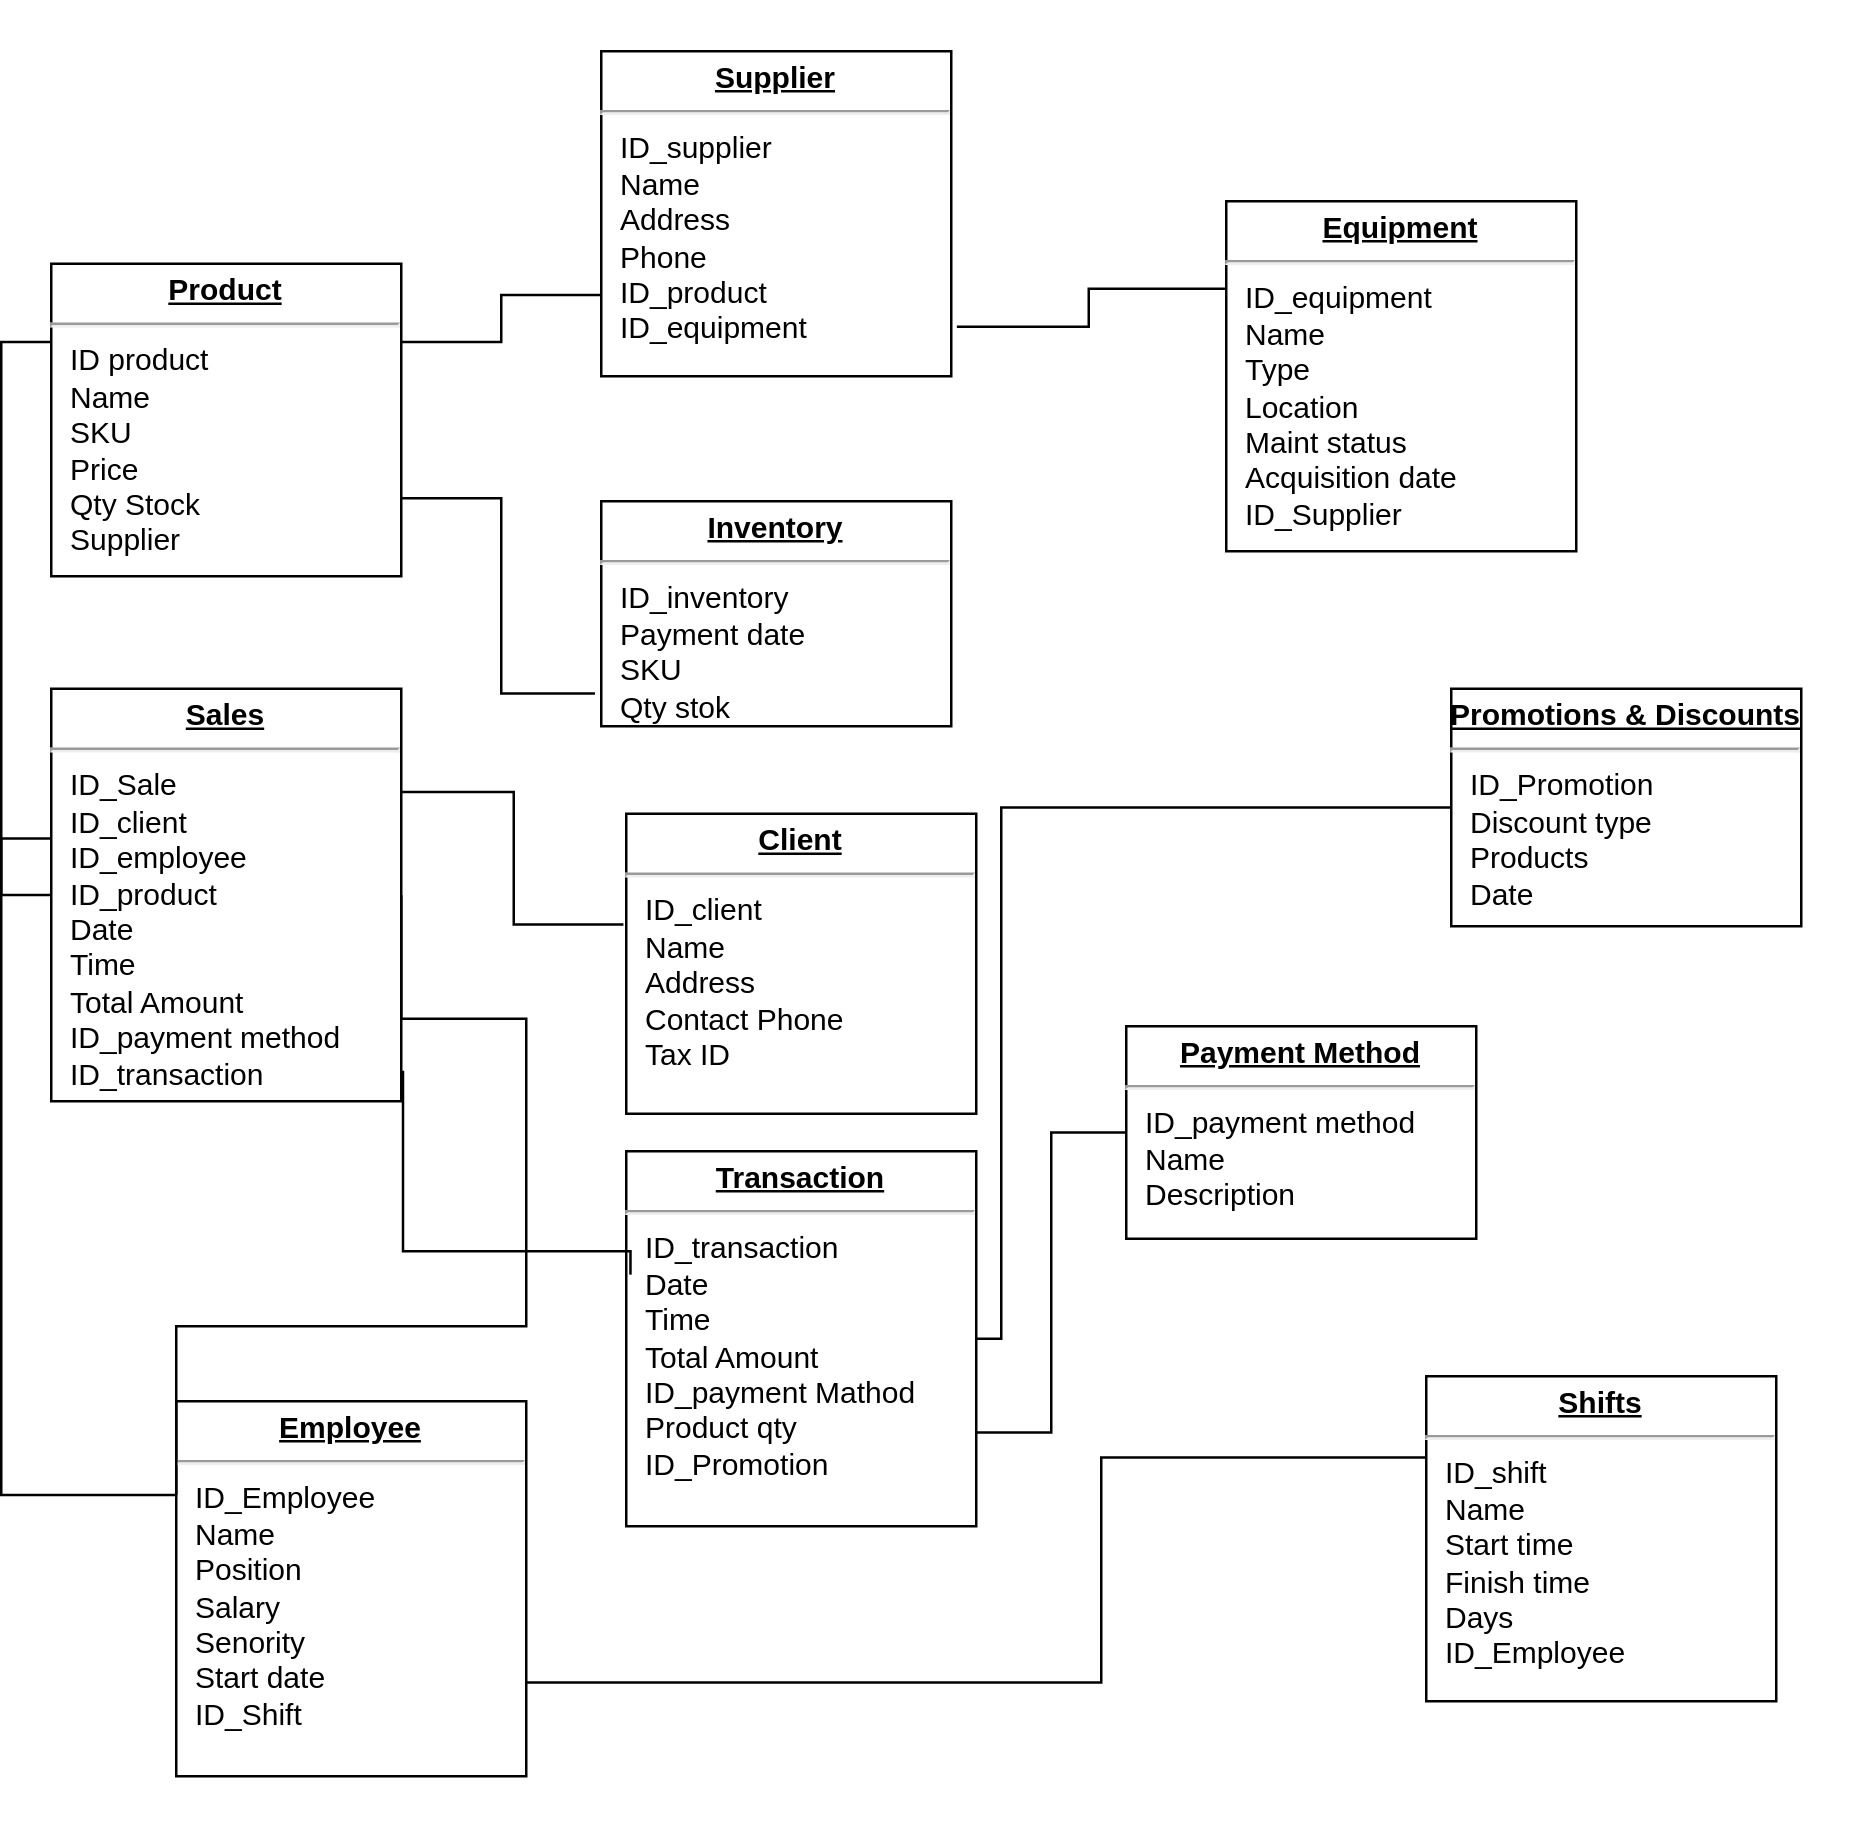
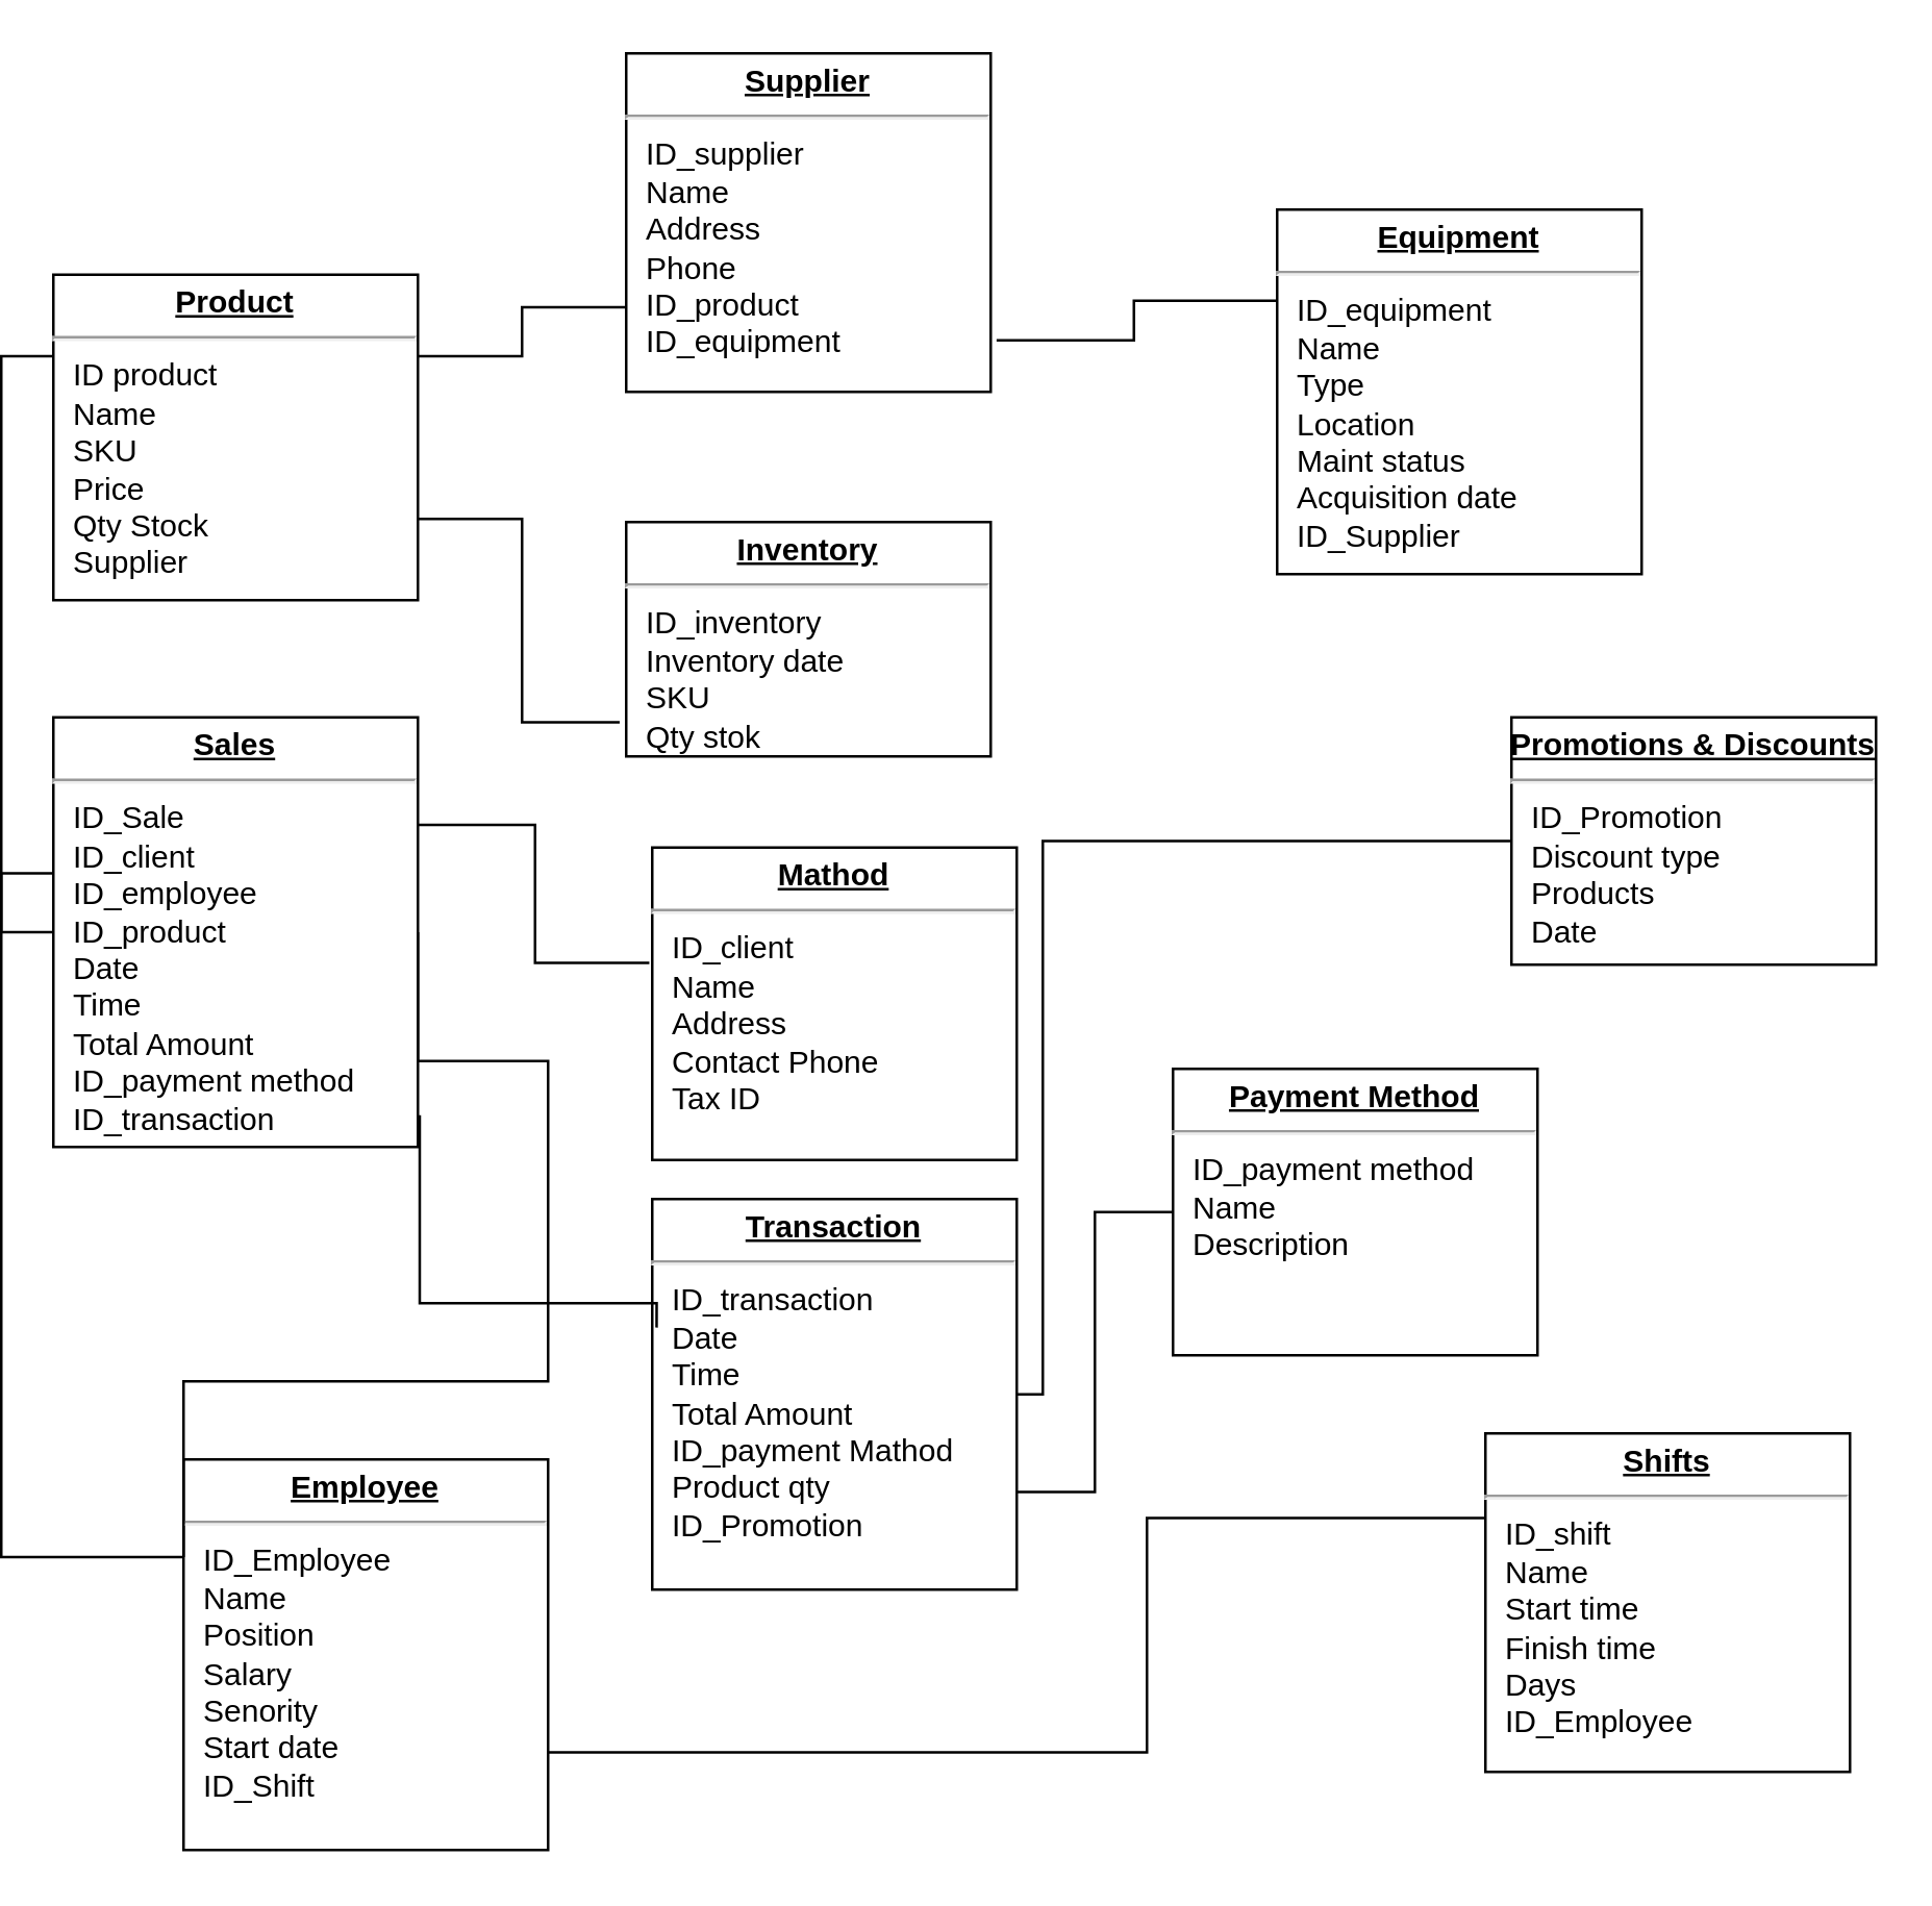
- <mxCell id="12" value="&lt;p style=&quot;margin: 0px ; margin-top: 4px ; text-align: center ; text-decoration: underline&quot;&gt;&lt;b&gt;Inventory&lt;/b&gt;&lt;/p&gt;&lt;hr&gt;&lt;p style=&quot;margin: 0px ; margin-left: 8px&quot;&gt;ID_inventory&lt;/p&gt;&lt;p style=&quot;margin: 0px ; margin-left: 8px&quot;&gt;Payment date&lt;/p&gt;&lt;p style=&quot;margin: 0px ; margin-left: 8px&quot;&gt;SKU&lt;/p&gt;&lt;p style=&quot;margin: 0px ; margin-left: 8px&quot;&gt;Qty stok&lt;/p&gt;" style="verticalAlign=top;align=left;overflow=fill;fontSize=12;fontFamily=Helvetica;html=1;rounded=0;shadow=0;comic=0;labelBackgroundColor=none;strokeWidth=1" parent="1" vertex="1"><mxGeometry x="240" y="200" width="140" height="90" as="geometry" /></mxCell>
+ <mxCell id="12" value="&lt;p style=&quot;margin: 0px ; margin-top: 4px ; text-align: center ; text-decoration: underline&quot;&gt;&lt;b&gt;Inventory&lt;/b&gt;&lt;/p&gt;&lt;hr&gt;&lt;p style=&quot;margin: 0px ; margin-left: 8px&quot;&gt;ID_inventory&lt;/p&gt;&lt;p style=&quot;margin: 0px ; margin-left: 8px&quot;&gt;Inventory date&lt;/p&gt;&lt;p style=&quot;margin: 0px ; margin-left: 8px&quot;&gt;SKU&lt;/p&gt;&lt;p style=&quot;margin: 0px ; margin-left: 8px&quot;&gt;Qty stok&lt;/p&gt;" style="verticalAlign=top;align=left;overflow=fill;fontSize=12;fontFamily=Helvetica;html=1;rounded=0;shadow=0;comic=0;labelBackgroundColor=none;strokeWidth=1" parent="1" vertex="1"><mxGeometry x="240" y="200" width="140" height="90" as="geometry" /></mxCell>
- <mxCell id="6" value="&lt;p style=&quot;margin: 0px ; margin-top: 4px ; text-align: center ; text-decoration: underline&quot;&gt;&lt;b&gt;Client&lt;/b&gt;&lt;/p&gt;&lt;hr&gt;&lt;p style=&quot;margin: 0px ; margin-left: 8px&quot;&gt;ID_client&lt;br&gt;Name&lt;br&gt;Address&lt;/p&gt;&lt;p style=&quot;margin: 0px ; margin-left: 8px&quot;&gt;Contact Phone&lt;/p&gt;&lt;p style=&quot;margin: 0px ; margin-left: 8px&quot;&gt;Tax ID&lt;/p&gt;&lt;p style=&quot;margin: 0px ; margin-left: 8px&quot;&gt;&lt;br&gt;&lt;/p&gt;" style="verticalAlign=top;align=left;overflow=fill;fontSize=12;fontFamily=Helvetica;html=1;rounded=0;shadow=0;comic=0;labelBackgroundColor=none;strokeWidth=1" parent="1" vertex="1"><mxGeometry x="250" y="325" width="140" height="120" as="geometry" /></mxCell>
+ <mxCell id="6" value="&lt;p style=&quot;margin: 0px ; margin-top: 4px ; text-align: center ; text-decoration: underline&quot;&gt;&lt;b&gt;Mathod&lt;/b&gt;&lt;/p&gt;&lt;hr&gt;&lt;p style=&quot;margin: 0px ; margin-left: 8px&quot;&gt;ID_client&lt;br&gt;Name&lt;br&gt;Address&lt;/p&gt;&lt;p style=&quot;margin: 0px ; margin-left: 8px&quot;&gt;Contact Phone&lt;/p&gt;&lt;p style=&quot;margin: 0px ; margin-left: 8px&quot;&gt;Tax ID&lt;/p&gt;&lt;p style=&quot;margin: 0px ; margin-left: 8px&quot;&gt;&lt;br&gt;&lt;/p&gt;" style="verticalAlign=top;align=left;overflow=fill;fontSize=12;fontFamily=Helvetica;html=1;rounded=0;shadow=0;comic=0;labelBackgroundColor=none;strokeWidth=1" parent="1" vertex="1"><mxGeometry x="250" y="325" width="140" height="120" as="geometry" /></mxCell>
- <mxCell id="16" value="&lt;p style=&quot;margin: 0px ; margin-top: 4px ; text-align: center ; text-decoration: underline&quot;&gt;&lt;b&gt;Payment Method&lt;/b&gt;&lt;/p&gt;&lt;hr&gt;&lt;p style=&quot;margin: 0px ; margin-left: 8px&quot;&gt;ID_payment method&lt;/p&gt;&lt;p style=&quot;margin: 0px ; margin-left: 8px&quot;&gt;Name&lt;/p&gt;&lt;p style=&quot;margin: 0px ; margin-left: 8px&quot;&gt;Description&lt;/p&gt;" style="verticalAlign=top;align=left;overflow=fill;fontSize=12;fontFamily=Helvetica;html=1;rounded=0;shadow=0;comic=0;labelBackgroundColor=none;strokeWidth=1" parent="1" vertex="1"><mxGeometry x="450" y="410" width="140" height="85" as="geometry" /></mxCell>
+ <mxCell id="16" value="&lt;p style=&quot;margin: 0px ; margin-top: 4px ; text-align: center ; text-decoration: underline&quot;&gt;&lt;b&gt;Payment Method&lt;/b&gt;&lt;/p&gt;&lt;hr&gt;&lt;p style=&quot;margin: 0px ; margin-left: 8px&quot;&gt;ID_payment method&lt;/p&gt;&lt;p style=&quot;margin: 0px ; margin-left: 8px&quot;&gt;Name&lt;/p&gt;&lt;p style=&quot;margin: 0px ; margin-left: 8px&quot;&gt;Description&lt;/p&gt;" style="verticalAlign=top;align=left;overflow=fill;fontSize=12;fontFamily=Helvetica;html=1;rounded=0;shadow=0;comic=0;labelBackgroundColor=none;strokeWidth=1" parent="1" vertex="1"><mxGeometry x="450" y="410" width="140" height="110" as="geometry" /></mxCell>
